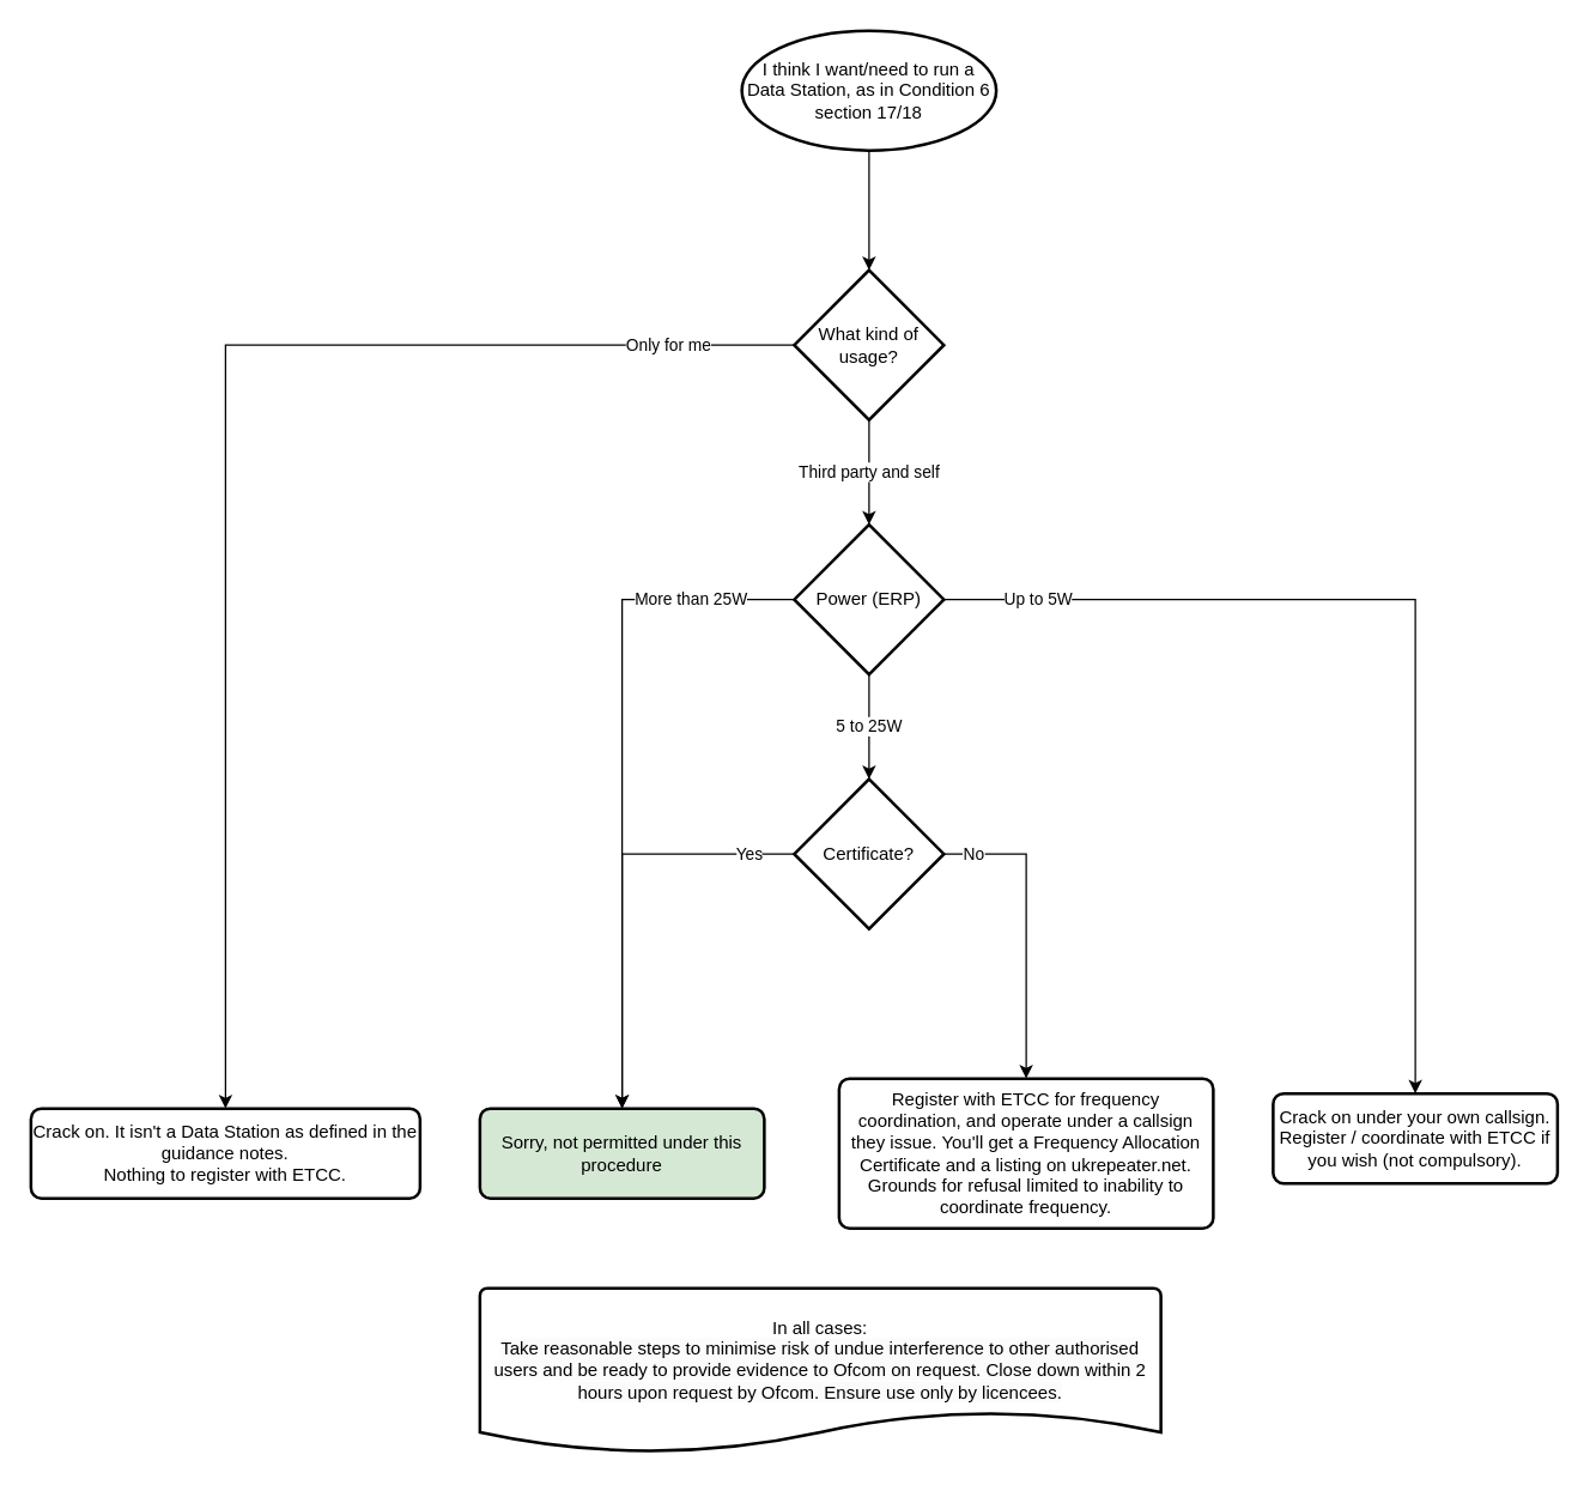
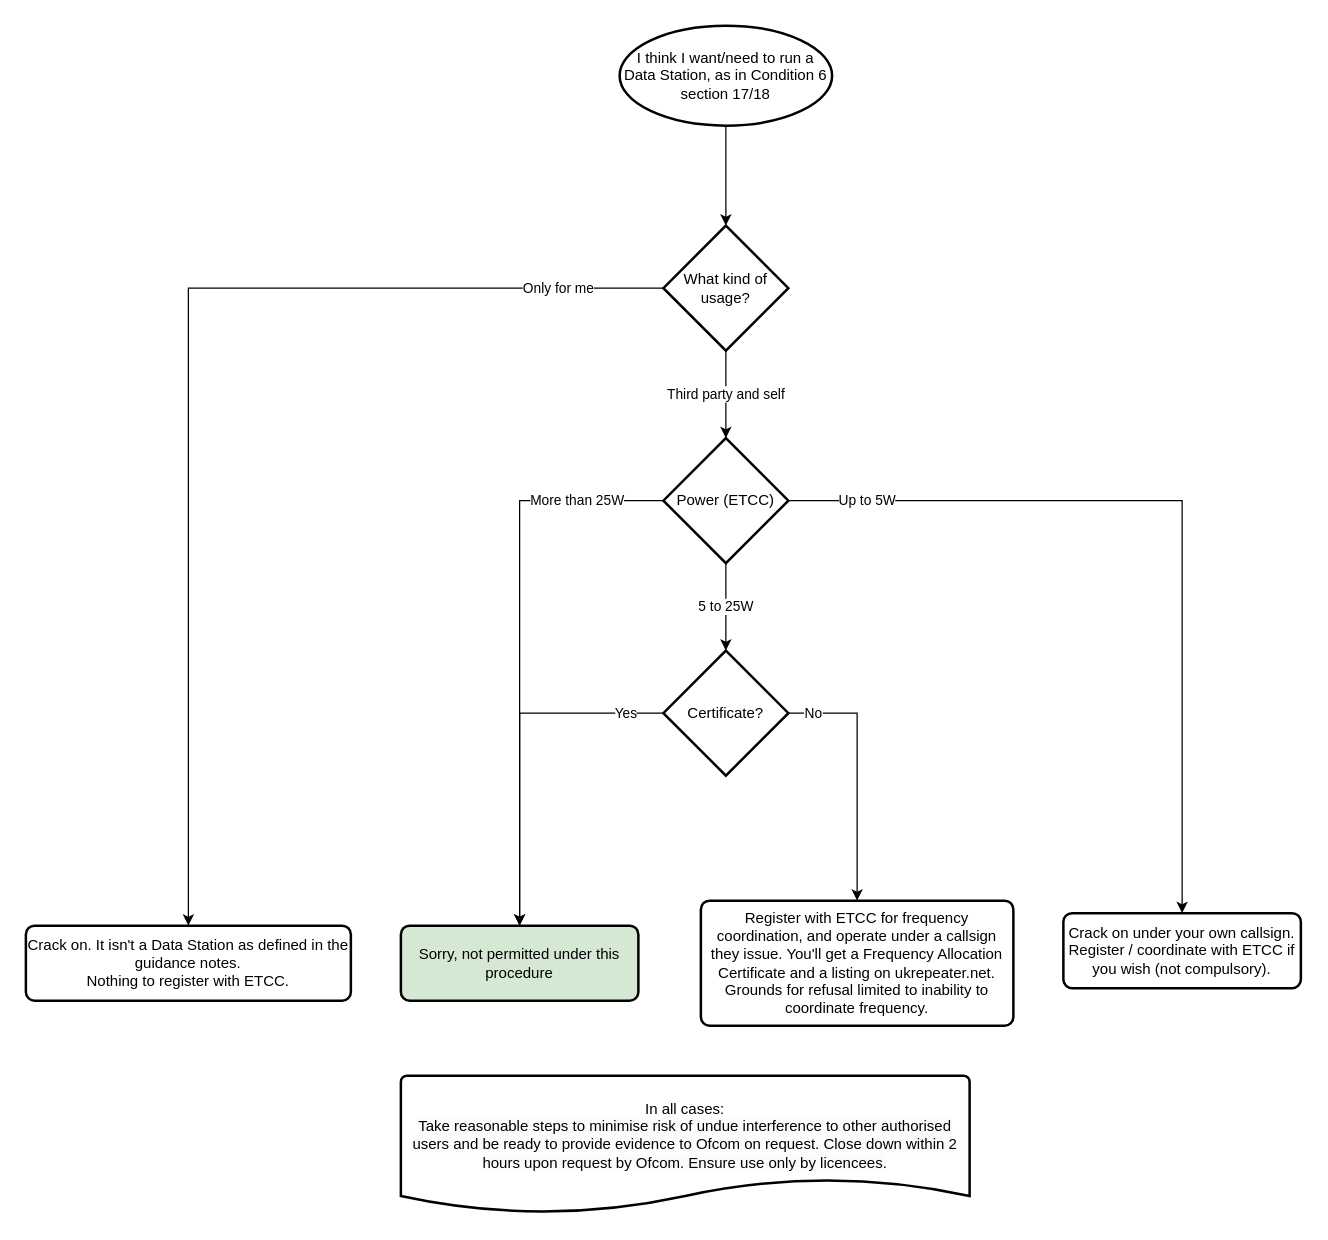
- <mxCell id="13" value="Power (ERP)" style="strokeWidth=2;html=1;shape=mxgraph.flowchart.decision;whiteSpace=wrap;" vertex="1" parent="1"><mxGeometry x="530" y="350" width="100" height="100" as="geometry" /></mxCell>
+ <mxCell id="13" value="Power (ETCC)" style="strokeWidth=2;html=1;shape=mxgraph.flowchart.decision;whiteSpace=wrap;" vertex="1" parent="1"><mxGeometry x="530" y="350" width="100" height="100" as="geometry" /></mxCell>
